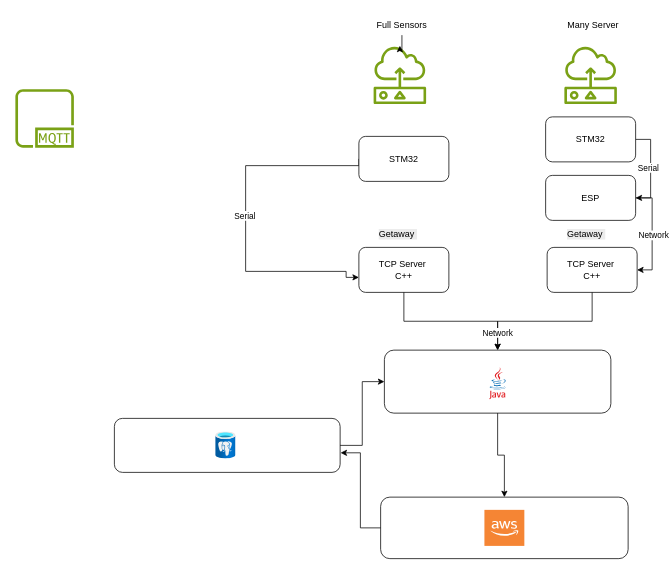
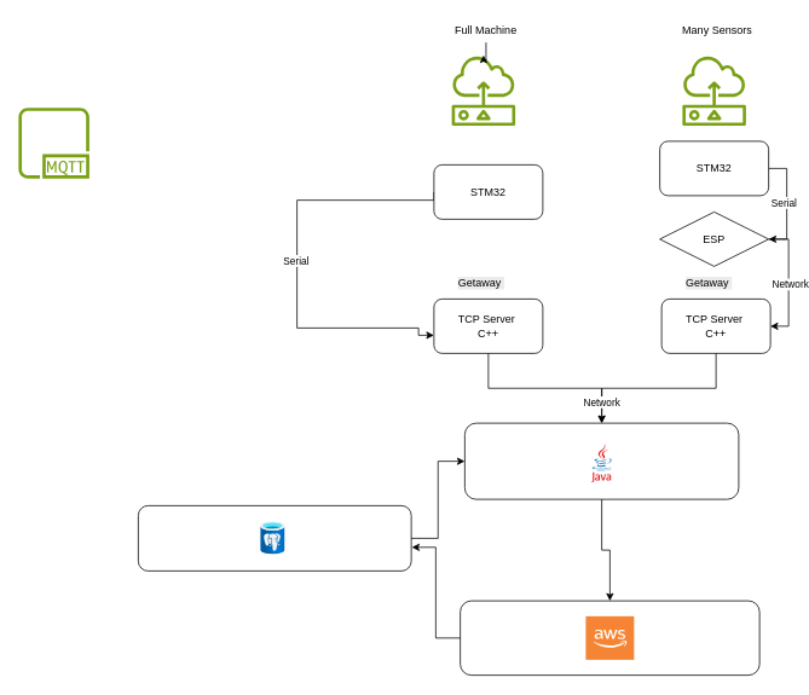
- <mxCell id="21" value="Full Sensors" style="text;html=1;align=center;verticalAlign=middle;resizable=0;points=[];autosize=1;strokeColor=none;fillColor=none;" vertex="1" parent="18"><mxGeometry x="-5.3" width="86" height="26" as="geometry" /></mxCell>
+ <mxCell id="21" value="Full Machine" style="text;html=1;align=center;verticalAlign=middle;resizable=0;points=[];autosize=1;strokeColor=none;fillColor=none;" vertex="1" parent="18"><mxGeometry x="-5.3" width="86" height="26" as="geometry" /></mxCell>
- <mxCell id="24" value="Many Server" style="text;html=1;align=center;verticalAlign=middle;resizable=0;points=[];autosize=1;strokeColor=none;fillColor=none;" vertex="1" parent="22"><mxGeometry x="-9.3" width="95" height="26" as="geometry" /></mxCell>
+ <mxCell id="24" value="Many Sensors" style="text;html=1;align=center;verticalAlign=middle;resizable=0;points=[];autosize=1;strokeColor=none;fillColor=none;" vertex="1" parent="22"><mxGeometry x="-9.3" width="95" height="26" as="geometry" /></mxCell>
- <mxCell id="14" value="ESP" style="rounded=1;whiteSpace=wrap;html=1;" vertex="1" parent="1"><mxGeometry x="727" y="233" width="120" height="60" as="geometry" /></mxCell>
+ <mxCell id="14" value="ESP" style="rhombus;whiteSpace=wrap;html=1;" vertex="1" parent="1"><mxGeometry x="727" y="233" width="120" height="60" as="geometry" /></mxCell>
